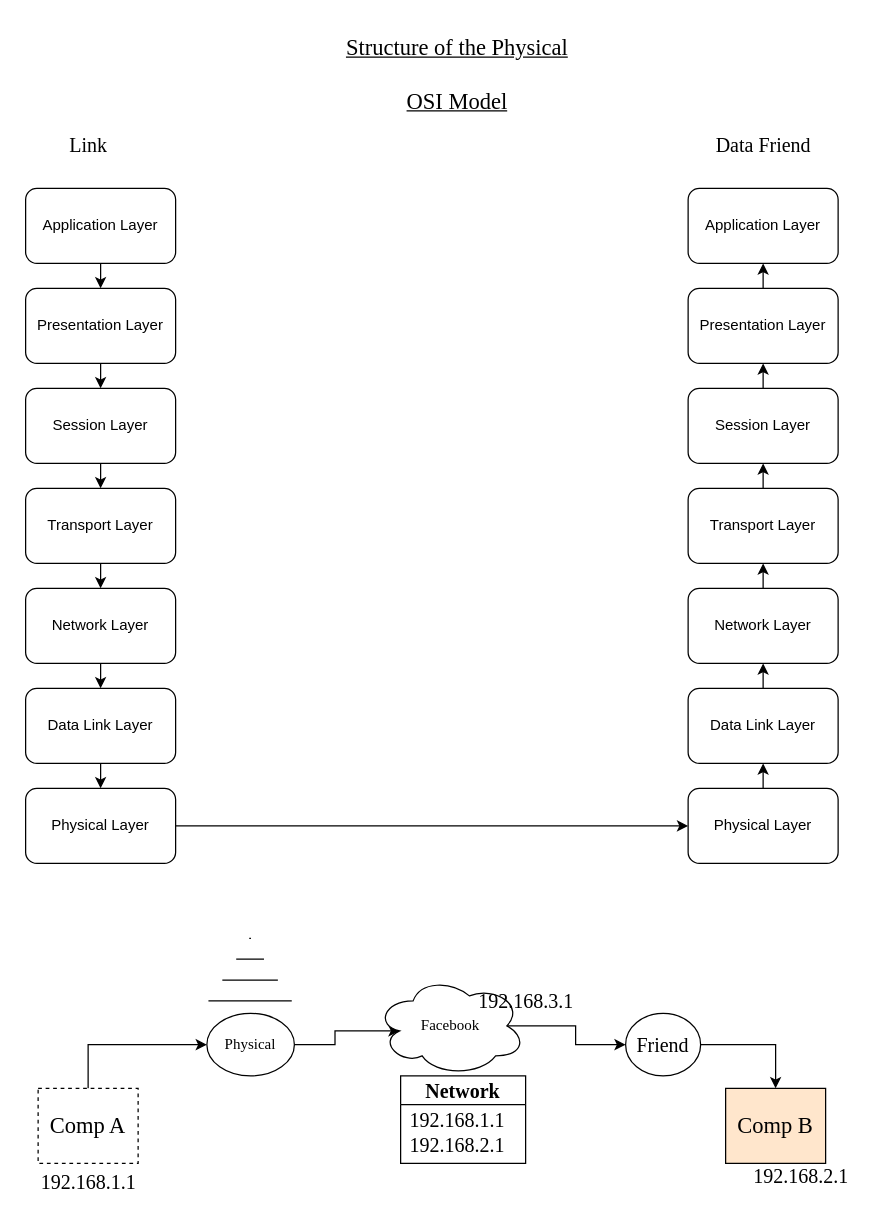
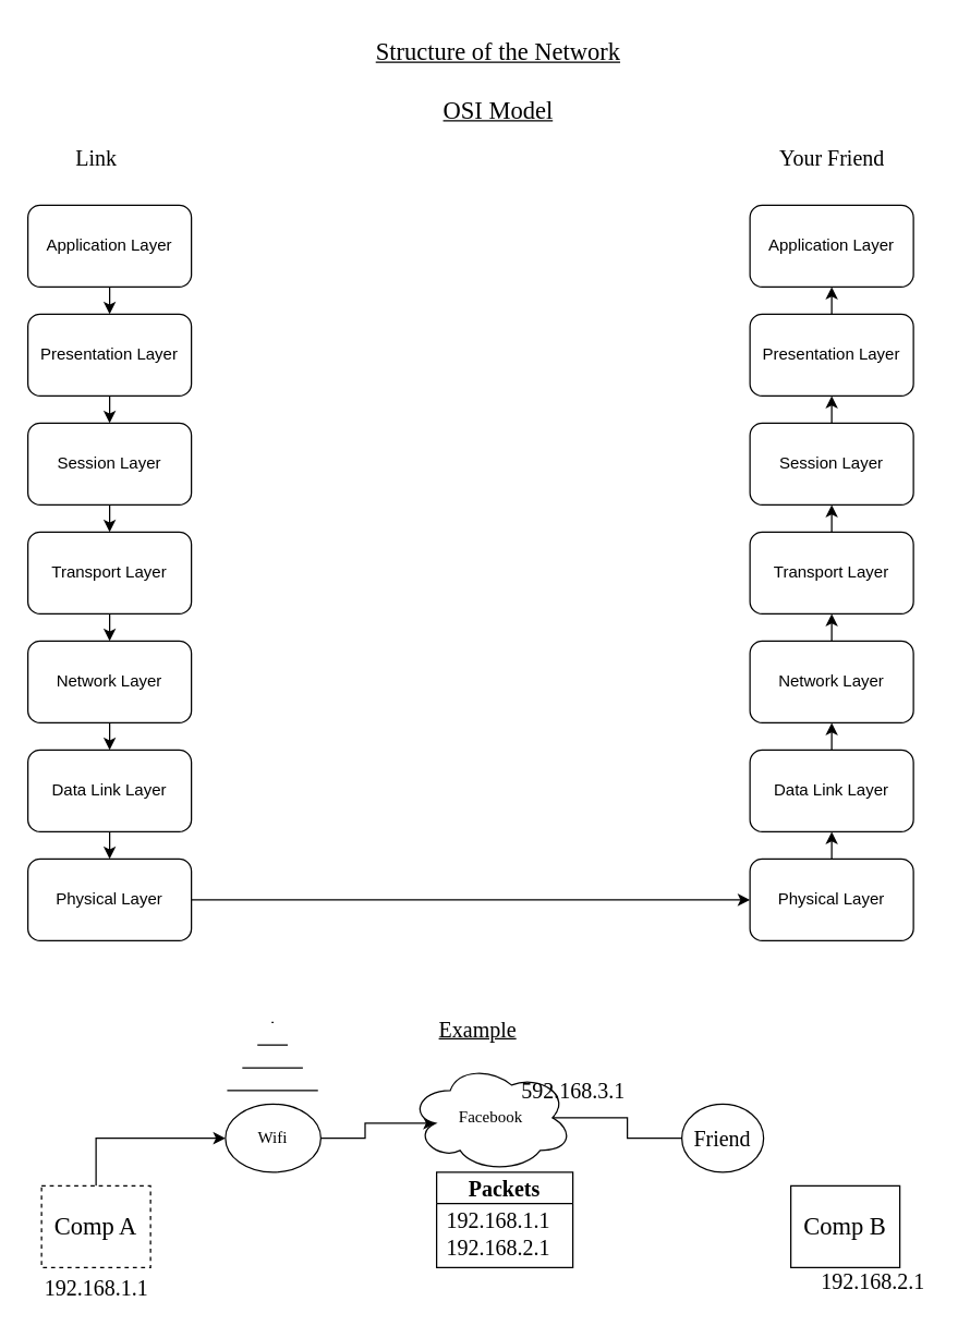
- <mxCell id="16" value="&lt;font face=&quot;Verdana&quot; style=&quot;font-size: 18px;&quot;&gt;&lt;u&gt;Structure of the Physical&lt;br&gt;&lt;br&gt;OSI Model&lt;/u&gt;&lt;/font&gt;" style="text;html=1;align=center;verticalAlign=middle;resizable=0;points=[];autosize=1;strokeColor=none;fillColor=none;" vertex="1" parent="1"><mxGeometry x="240" width="250" height="80" as="geometry" y="20" /></mxCell>
+ <mxCell id="16" value="&lt;font face=&quot;Verdana&quot; style=&quot;font-size: 18px;&quot;&gt;&lt;u&gt;Structure of the Network&lt;br&gt;&lt;br&gt;OSI Model&lt;/u&gt;&lt;/font&gt;" style="text;html=1;align=center;verticalAlign=middle;resizable=0;points=[];autosize=1;strokeColor=none;fillColor=none;" vertex="1" parent="1"><mxGeometry x="240" width="250" height="80" as="geometry" y="20" /></mxCell>
- <mxCell id="48" value="Data Friend" style="text;html=1;align=center;verticalAlign=middle;resizable=0;points=[];autosize=1;strokeColor=none;fillColor=none;fontSize=16;fontFamily=Times New Roman;" vertex="1" parent="1"><mxGeometry x="560" y="100" width="100" height="30" as="geometry" /></mxCell>
+ <mxCell id="48" value="Your Friend" style="text;html=1;align=center;verticalAlign=middle;resizable=0;points=[];autosize=1;strokeColor=none;fillColor=none;fontSize=16;fontFamily=Times New Roman;" vertex="1" parent="1"><mxGeometry x="560" y="100" width="100" height="30" as="geometry" /></mxCell>
+ <mxCell id="19" value="Example" style="text;html=1;align=center;verticalAlign=middle;resizable=0;points=[];autosize=1;strokeColor=none;fillColor=none;fontSize=16;fontFamily=Times New Roman;fontStyle=4" vertex="1" parent="1"><mxGeometry x="310" y="740" width="80" height="30" as="geometry" /></mxCell>
- <mxCell id="31" value="192.168.3.1" style="text;html=1;align=center;verticalAlign=middle;resizable=0;points=[];autosize=1;strokeColor=none;fillColor=none;fontSize=16;fontFamily=Times New Roman;" vertex="1" parent="1"><mxGeometry x="370" y="785" width="100" height="30" as="geometry" /></mxCell>
+ <mxCell id="31" value="592.168.3.1" style="text;html=1;align=center;verticalAlign=middle;resizable=0;points=[];autosize=1;strokeColor=none;fillColor=none;fontSize=16;fontFamily=Times New Roman;" vertex="1" parent="1"><mxGeometry x="370" y="785" width="100" height="30" as="geometry" /></mxCell>
- <mxCell id="21" value="Physical" style="ellipse;whiteSpace=wrap;html=1;fontFamily=Times New Roman;fontSize=12;" vertex="1" parent="1"><mxGeometry x="165" y="810" width="70" height="50" as="geometry" /></mxCell>
+ <mxCell id="21" value="Wifi" style="ellipse;whiteSpace=wrap;html=1;fontFamily=Times New Roman;fontSize=12;" vertex="1" parent="1"><mxGeometry x="165" y="810" width="70" height="50" as="geometry" /></mxCell>
- <mxCell id="22" style="edgeStyle=orthogonalEdgeStyle;rounded=0;orthogonalLoop=1;jettySize=auto;html=1;exitX=0.875;exitY=0.5;exitDx=0;exitDy=0;exitPerimeter=0;entryX=0;entryY=0.5;entryDx=0;entryDy=0;fontFamily=Times New Roman;fontSize=16;" edge="1" parent="1" source="23" target="26"><mxGeometry relative="1" as="geometry" /></mxCell>
+ <mxCell id="22" style="edgeStyle=orthogonalEdgeStyle;rounded=0;orthogonalLoop=1;jettySize=auto;html=1;exitX=0.875;exitY=0.5;exitDx=0;exitDy=0;exitPerimeter=0;entryX=0;entryY=0.5;entryDx=0;entryDy=0;fontFamily=Times New Roman;fontSize=16;endArrow=none;" edge="1" parent="1" source="23" target="26"><mxGeometry relative="1" as="geometry" /></mxCell>
- <mxCell id="25" style="edgeStyle=orthogonalEdgeStyle;rounded=0;orthogonalLoop=1;jettySize=auto;html=1;exitX=1;exitY=0.5;exitDx=0;exitDy=0;entryX=0.5;entryY=0;entryDx=0;entryDy=0;fontFamily=Times New Roman;fontSize=16;" edge="1" parent="1" source="26" target="24"><mxGeometry relative="1" as="geometry" /></mxCell>
- <mxCell id="27" value="Network" style="swimlane;fontFamily=Times New Roman;fontSize=16;" vertex="1" parent="1"><mxGeometry x="320" y="860" width="100" height="70" as="geometry" /></mxCell>
+ <mxCell id="27" value="Packets" style="swimlane;fontFamily=Times New Roman;fontSize=16;" vertex="1" parent="1"><mxGeometry x="320" y="860" width="100" height="70" as="geometry" /></mxCell>
- <mxCell id="24" value="Comp B" style="whiteSpace=wrap;html=1;fontFamily=Verdana;fontSize=18;fillColor=#ffe6cc;" vertex="1" parent="1"><mxGeometry x="580" y="870" width="80" height="60" as="geometry" /></mxCell>
+ <mxCell id="24" value="Comp B" style="whiteSpace=wrap;html=1;fontFamily=Verdana;fontSize=18;" vertex="1" parent="1"><mxGeometry x="580" y="870" width="80" height="60" as="geometry" /></mxCell>
